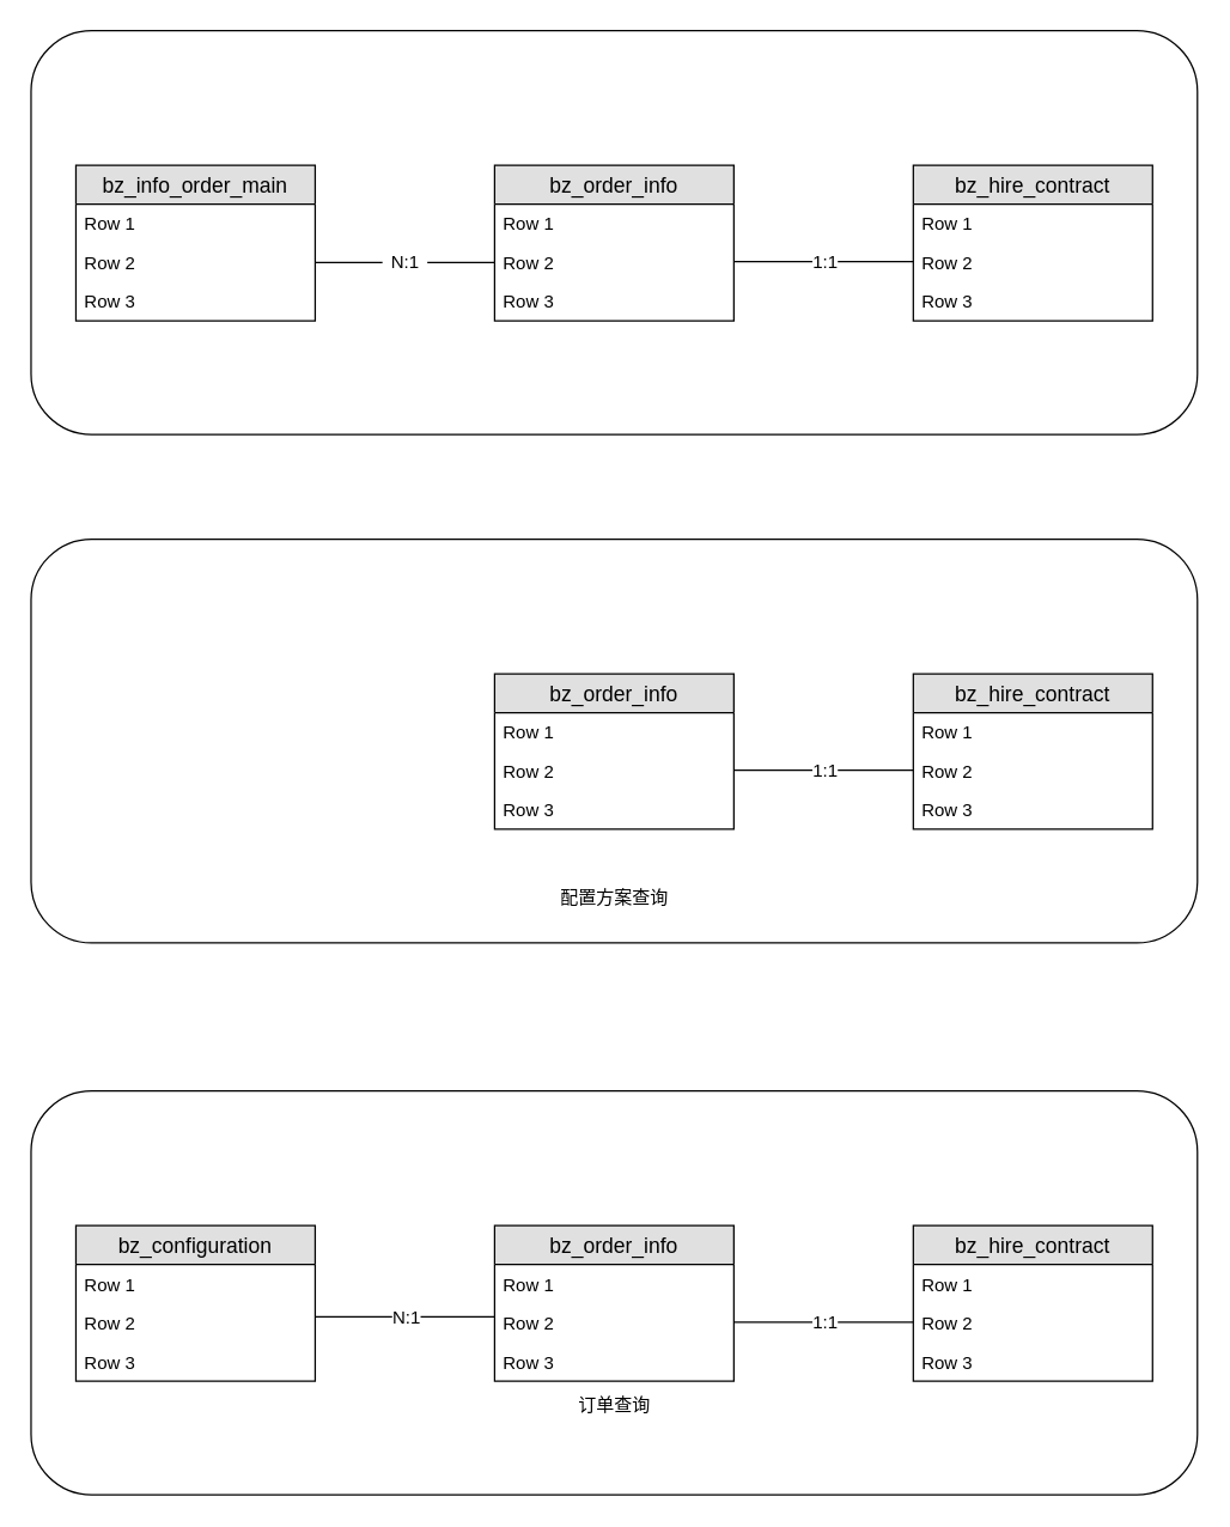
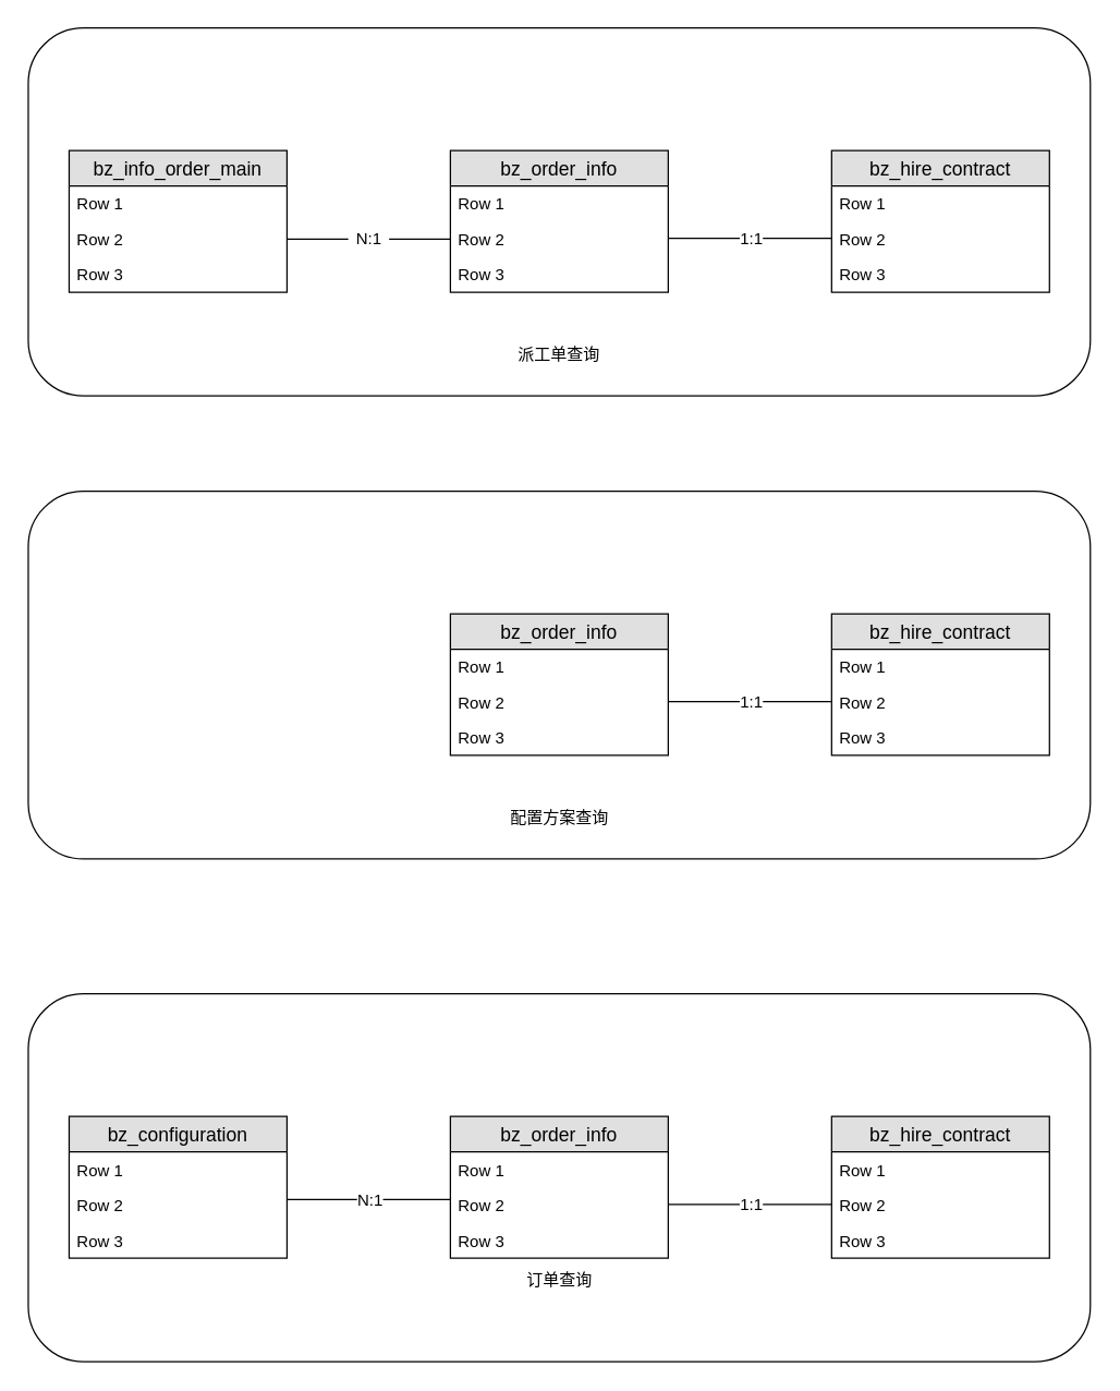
+ <mxCell id="20" value="派工单查询" style="text;html=1;strokeColor=none;fillColor=none;align=center;verticalAlign=middle;whiteSpace=wrap;rounded=0;" vertex="1" parent="1"><mxGeometry x="375" y="250" width="70" height="20" as="geometry" /></mxCell>
